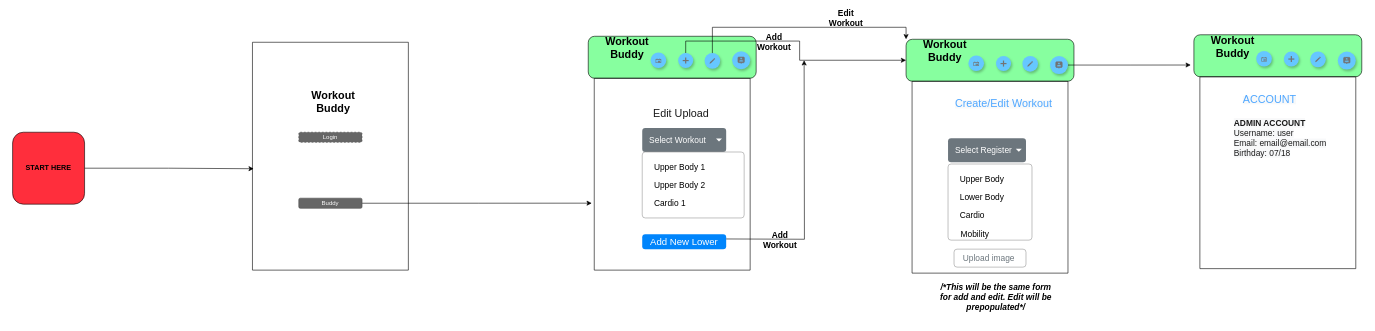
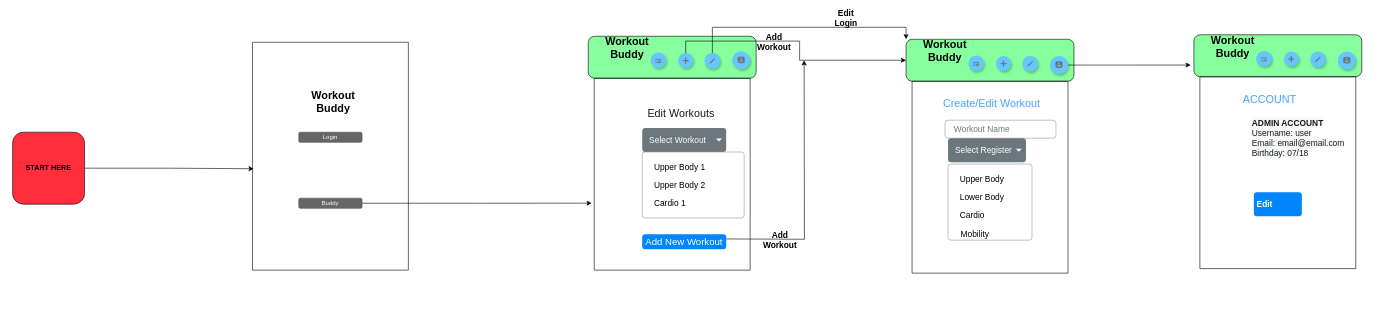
- <mxCell id="50" value="&lt;b&gt;&lt;font style=&quot;font-size: 14px&quot;&gt;Edit Workout&lt;/font&gt;&lt;/b&gt;" style="text;html=1;strokeColor=none;fillColor=none;align=center;verticalAlign=middle;whiteSpace=wrap;rounded=0;" vertex="1" parent="1"><mxGeometry x="1390" y="20" width="40" height="20" as="geometry" /></mxCell>
+ <mxCell id="50" value="&lt;b&gt;&lt;font style=&quot;font-size: 14px&quot;&gt;Edit Login&lt;/font&gt;&lt;/b&gt;" style="text;html=1;strokeColor=none;fillColor=none;align=center;verticalAlign=middle;whiteSpace=wrap;rounded=0;" vertex="1" parent="1"><mxGeometry x="1390" y="20" width="40" height="20" as="geometry" /></mxCell>
- <mxCell id="33" value="&lt;span style=&quot;color: rgb(79 , 167 , 255) ; font-family: &amp;#34;helvetica&amp;#34; ; font-style: normal ; font-weight: 400 ; letter-spacing: normal ; text-align: center ; text-indent: 0px ; text-transform: none ; word-spacing: 0px ; background-color: rgb(248 , 249 , 250) ; display: inline ; float: none&quot;&gt;&lt;font style=&quot;font-size: 18px&quot;&gt;Create/Edit Workout&lt;/font&gt;&lt;/span&gt;" style="text;whiteSpace=wrap;html=1;" vertex="1" parent="32"><mxGeometry x="70" y="20" width="180" height="30" as="geometry" /></mxCell>
+ <mxCell id="33" value="&lt;span style=&quot;color: rgb(79 , 167 , 255) ; font-family: &amp;#34;helvetica&amp;#34; ; font-style: normal ; font-weight: 400 ; letter-spacing: normal ; text-align: center ; text-indent: 0px ; text-transform: none ; word-spacing: 0px ; background-color: rgb(248 , 249 , 250) ; display: inline ; float: none&quot;&gt;&lt;font style=&quot;font-size: 18px&quot;&gt;Create/Edit Workout&lt;/font&gt;&lt;/span&gt;" style="text;whiteSpace=wrap;html=1;" vertex="1" parent="32"><mxGeometry x="50" y="20" width="180" height="30" as="geometry" /></mxCell>
- <mxCell id="12" value="&lt;font style=&quot;font-size: 18px&quot;&gt;Edit Upload&lt;/font&gt;" style="text;html=1;strokeColor=none;fillColor=none;align=center;verticalAlign=middle;whiteSpace=wrap;rounded=0;fontSize=25;fontColor=#1A1A1A;" vertex="1" parent="11"><mxGeometry x="20" y="45" width="250" height="20" as="geometry" /></mxCell>
+ <mxCell id="12" value="&lt;font style=&quot;font-size: 18px&quot;&gt;Edit Workouts&lt;/font&gt;" style="text;html=1;strokeColor=none;fillColor=none;align=center;verticalAlign=middle;whiteSpace=wrap;rounded=0;fontSize=25;fontColor=#1A1A1A;" vertex="1" parent="11"><mxGeometry x="20" y="45" width="250" height="20" as="geometry" /></mxCell>
+ <mxCell id="34" value="Workout Name" style="html=1;shadow=0;dashed=0;shape=mxgraph.bootstrap.rrect;rSize=5;strokeColor=#999999;align=left;spacing=15;fontSize=14;fontColor=#6C767D;" vertex="1" parent="32"><mxGeometry x="55" y="65" width="185" height="30" as="geometry" /></mxCell>
- <mxCell id="8" value="Login" style="rounded=1;html=1;shadow=0;dashed=1;whiteSpace=wrap;fontSize=10;fillColor=#666666;align=center;strokeColor=#4D4D4D;fontColor=#ffffff;" vertex="1" parent="1"><mxGeometry x="497.25" y="220" width="105.5" height="16.88" as="geometry" /></mxCell>
+ <mxCell id="8" value="Login" style="rounded=1;html=1;shadow=0;dashed=0;whiteSpace=wrap;fontSize=10;fillColor=#666666;align=center;strokeColor=#4D4D4D;fontColor=#ffffff;" vertex="1" parent="1"><mxGeometry x="497.25" y="220" width="105.5" height="16.88" as="geometry" /></mxCell>
- <mxCell id="63" value="&lt;font style=&quot;font-size: 14px&quot;&gt;&lt;b style=&quot;color: rgb(26 , 26 , 26) ; font-family: &amp;#34;helvetica&amp;#34; ; font-style: normal ; letter-spacing: normal ; text-align: left ; text-indent: 0px ; text-transform: none ; word-spacing: 0px ; background-color: rgb(248 , 249 , 250)&quot;&gt;ADMIN ACCOUNT&lt;/b&gt;&lt;br style=&quot;color: rgb(26 , 26 , 26) ; font-family: &amp;#34;helvetica&amp;#34; ; font-style: normal ; font-weight: 400 ; letter-spacing: normal ; text-align: left ; text-indent: 0px ; text-transform: none ; word-spacing: 0px ; background-color: rgb(248 , 249 , 250)&quot;&gt;&lt;span style=&quot;color: rgb(26 , 26 , 26) ; font-family: &amp;#34;helvetica&amp;#34; ; font-style: normal ; font-weight: 400 ; letter-spacing: normal ; text-align: left ; text-indent: 0px ; text-transform: none ; word-spacing: 0px ; background-color: rgb(248 , 249 , 250) ; display: inline ; float: none&quot;&gt;Username: user&lt;/span&gt;&lt;br style=&quot;color: rgb(26 , 26 , 26) ; font-family: &amp;#34;helvetica&amp;#34; ; font-style: normal ; font-weight: 400 ; letter-spacing: normal ; text-align: left ; text-indent: 0px ; text-transform: none ; word-spacing: 0px ; background-color: rgb(248 , 249 , 250)&quot;&gt;&lt;span style=&quot;color: rgb(26 , 26 , 26) ; font-family: &amp;#34;helvetica&amp;#34; ; font-style: normal ; font-weight: 400 ; letter-spacing: normal ; text-align: left ; text-indent: 0px ; text-transform: none ; word-spacing: 0px ; background-color: rgb(248 , 249 , 250) ; display: inline ; float: none&quot;&gt;Email: email@email.com&lt;/span&gt;&lt;br style=&quot;color: rgb(26 , 26 , 26) ; font-family: &amp;#34;helvetica&amp;#34; ; font-style: normal ; font-weight: 400 ; letter-spacing: normal ; text-align: left ; text-indent: 0px ; text-transform: none ; word-spacing: 0px ; background-color: rgb(248 , 249 , 250)&quot;&gt;&lt;span style=&quot;color: rgb(26 , 26 , 26) ; font-family: &amp;#34;helvetica&amp;#34; ; font-style: normal ; font-weight: 400 ; letter-spacing: normal ; text-align: left ; text-indent: 0px ; text-transform: none ; word-spacing: 0px ; background-color: rgb(248 , 249 , 250) ; display: inline ; float: none&quot;&gt;Birthday: 07/18&lt;/span&gt;&lt;/font&gt;" style="text;whiteSpace=wrap;html=1;" vertex="1" parent="61"><mxGeometry x="55" y="62.5" width="170" height="80" as="geometry" /></mxCell>
+ <mxCell id="63" value="&lt;font style=&quot;font-size: 14px&quot;&gt;&lt;b style=&quot;color: rgb(26 , 26 , 26) ; font-family: &amp;#34;helvetica&amp;#34; ; font-style: normal ; letter-spacing: normal ; text-align: left ; text-indent: 0px ; text-transform: none ; word-spacing: 0px ; background-color: rgb(248 , 249 , 250)&quot;&gt;ADMIN ACCOUNT&lt;/b&gt;&lt;br style=&quot;color: rgb(26 , 26 , 26) ; font-family: &amp;#34;helvetica&amp;#34; ; font-style: normal ; font-weight: 400 ; letter-spacing: normal ; text-align: left ; text-indent: 0px ; text-transform: none ; word-spacing: 0px ; background-color: rgb(248 , 249 , 250)&quot;&gt;&lt;span style=&quot;color: rgb(26 , 26 , 26) ; font-family: &amp;#34;helvetica&amp;#34; ; font-style: normal ; font-weight: 400 ; letter-spacing: normal ; text-align: left ; text-indent: 0px ; text-transform: none ; word-spacing: 0px ; background-color: rgb(248 , 249 , 250) ; display: inline ; float: none&quot;&gt;Username: user&lt;/span&gt;&lt;br style=&quot;color: rgb(26 , 26 , 26) ; font-family: &amp;#34;helvetica&amp;#34; ; font-style: normal ; font-weight: 400 ; letter-spacing: normal ; text-align: left ; text-indent: 0px ; text-transform: none ; word-spacing: 0px ; background-color: rgb(248 , 249 , 250)&quot;&gt;&lt;span style=&quot;color: rgb(26 , 26 , 26) ; font-family: &amp;#34;helvetica&amp;#34; ; font-style: normal ; font-weight: 400 ; letter-spacing: normal ; text-align: left ; text-indent: 0px ; text-transform: none ; word-spacing: 0px ; background-color: rgb(248 , 249 , 250) ; display: inline ; float: none&quot;&gt;Email: email@email.com&lt;/span&gt;&lt;br style=&quot;color: rgb(26 , 26 , 26) ; font-family: &amp;#34;helvetica&amp;#34; ; font-style: normal ; font-weight: 400 ; letter-spacing: normal ; text-align: left ; text-indent: 0px ; text-transform: none ; word-spacing: 0px ; background-color: rgb(248 , 249 , 250)&quot;&gt;&lt;span style=&quot;color: rgb(26 , 26 , 26) ; font-family: &amp;#34;helvetica&amp;#34; ; font-style: normal ; font-weight: 400 ; letter-spacing: normal ; text-align: left ; text-indent: 0px ; text-transform: none ; word-spacing: 0px ; background-color: rgb(248 , 249 , 250) ; display: inline ; float: none&quot;&gt;Birthday: 07/18&lt;/span&gt;&lt;/font&gt;" style="text;whiteSpace=wrap;html=1;" vertex="1" parent="61"><mxGeometry x="85" y="62.5" width="170" height="80" as="geometry" /></mxCell>
+ <mxCell id="64" value="Edit" style="html=1;shadow=0;dashed=0;shape=mxgraph.bootstrap.rrect;rSize=5;strokeColor=none;strokeWidth=1;fillColor=#0085FC;fontColor=#FFFFFF;whiteSpace=wrap;align=left;verticalAlign=middle;spacingLeft=0;fontStyle=1;fontSize=14;spacing=5;" vertex="1" parent="61"><mxGeometry x="90" y="192.5" width="80" height="40" as="geometry" /></mxCell>
- <mxCell id="13" value="Add New Lower" style="html=1;shadow=0;dashed=0;shape=mxgraph.bootstrap.rrect;rSize=5;strokeColor=none;strokeWidth=1;fillColor=#0085FC;fontColor=#FFFFFF;whiteSpace=wrap;align=center;verticalAlign=middle;spacingLeft=0;fontStyle=0;fontSize=16;spacing=5;" vertex="1" parent="11"><mxGeometry x="80" y="260" width="140" height="25" as="geometry" /></mxCell>
+ <mxCell id="13" value="Add New Workout" style="html=1;shadow=0;dashed=0;shape=mxgraph.bootstrap.rrect;rSize=5;strokeColor=none;strokeWidth=1;fillColor=#0085FC;fontColor=#FFFFFF;whiteSpace=wrap;align=center;verticalAlign=middle;spacingLeft=0;fontStyle=0;fontSize=16;spacing=5;" vertex="1" parent="11"><mxGeometry x="80" y="260" width="140" height="25" as="geometry" /></mxCell>
- <mxCell id="35" value="Upload image" style="html=1;shadow=0;dashed=0;shape=mxgraph.bootstrap.rrect;rSize=5;strokeColor=#999999;align=left;spacing=15;fontSize=14;fontColor=#6C767D;" vertex="1" parent="32"><mxGeometry x="70" y="280" width="120" height="30" as="geometry" /></mxCell>
- <mxCell id="51" value="&lt;b&gt;&lt;font style=&quot;font-size: 14px&quot;&gt;&lt;i&gt;/*This will be the same form for add and edit. Edit will be prepopulated*/&lt;/i&gt;&lt;/font&gt;&lt;/b&gt;" style="text;html=1;strokeColor=none;fillColor=none;align=center;verticalAlign=middle;whiteSpace=wrap;rounded=0;" vertex="1" parent="1"><mxGeometry x="1560" y="460" width="200" height="70" as="geometry" /></mxCell>
